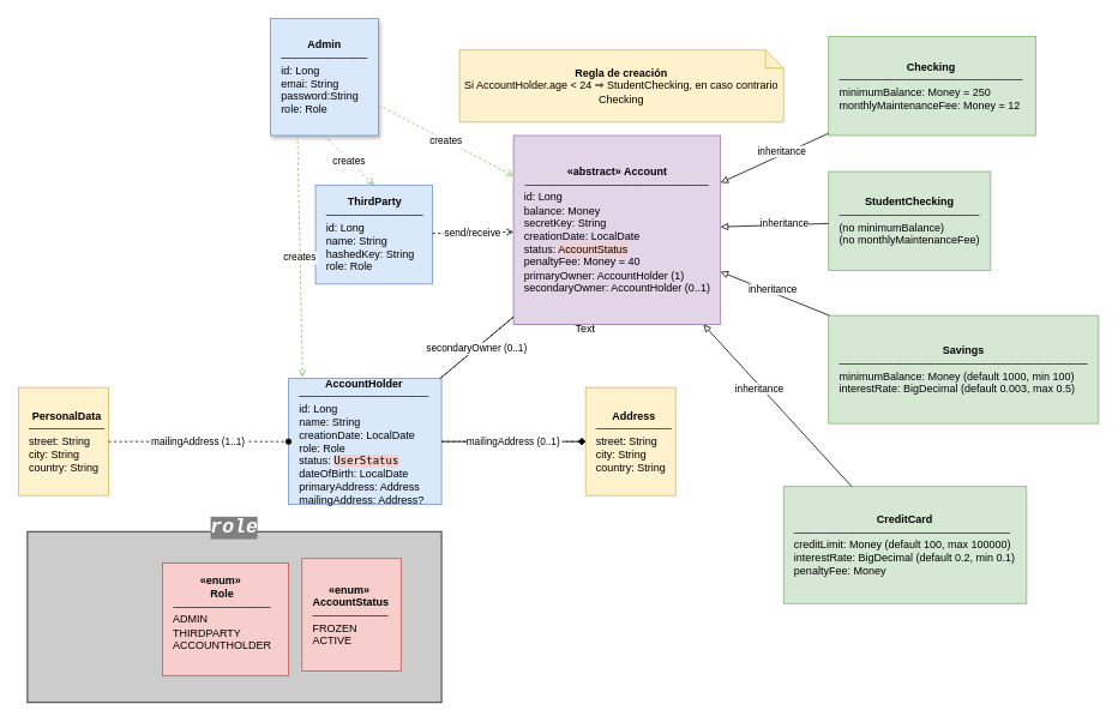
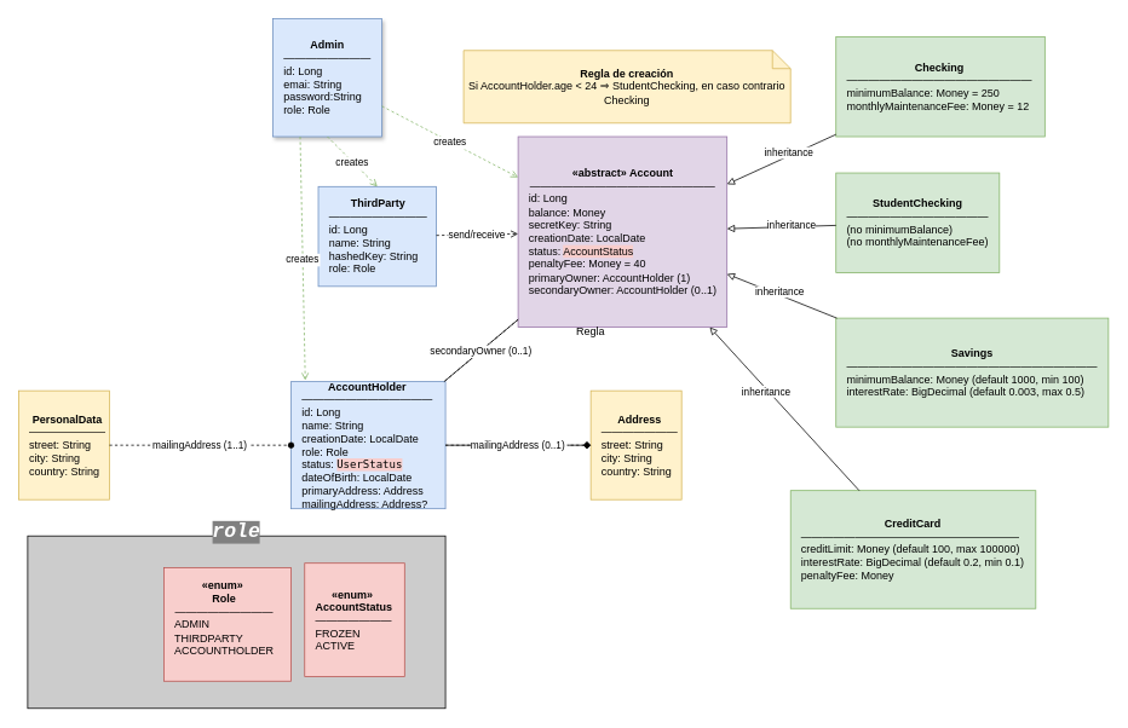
- <mxCell id="27" value="Text" style="text;html=1;align=center;verticalAlign=middle;whiteSpace=wrap;rounded=0;" vertex="1" parent="1"><mxGeometry x="620" y="350" width="60" height="30" as="geometry" /></mxCell>
+ <mxCell id="27" value="Regla" style="text;html=1;align=center;verticalAlign=middle;whiteSpace=wrap;rounded=0;" vertex="1" parent="1"><mxGeometry x="620" y="350" width="60" height="30" as="geometry" /></mxCell>
